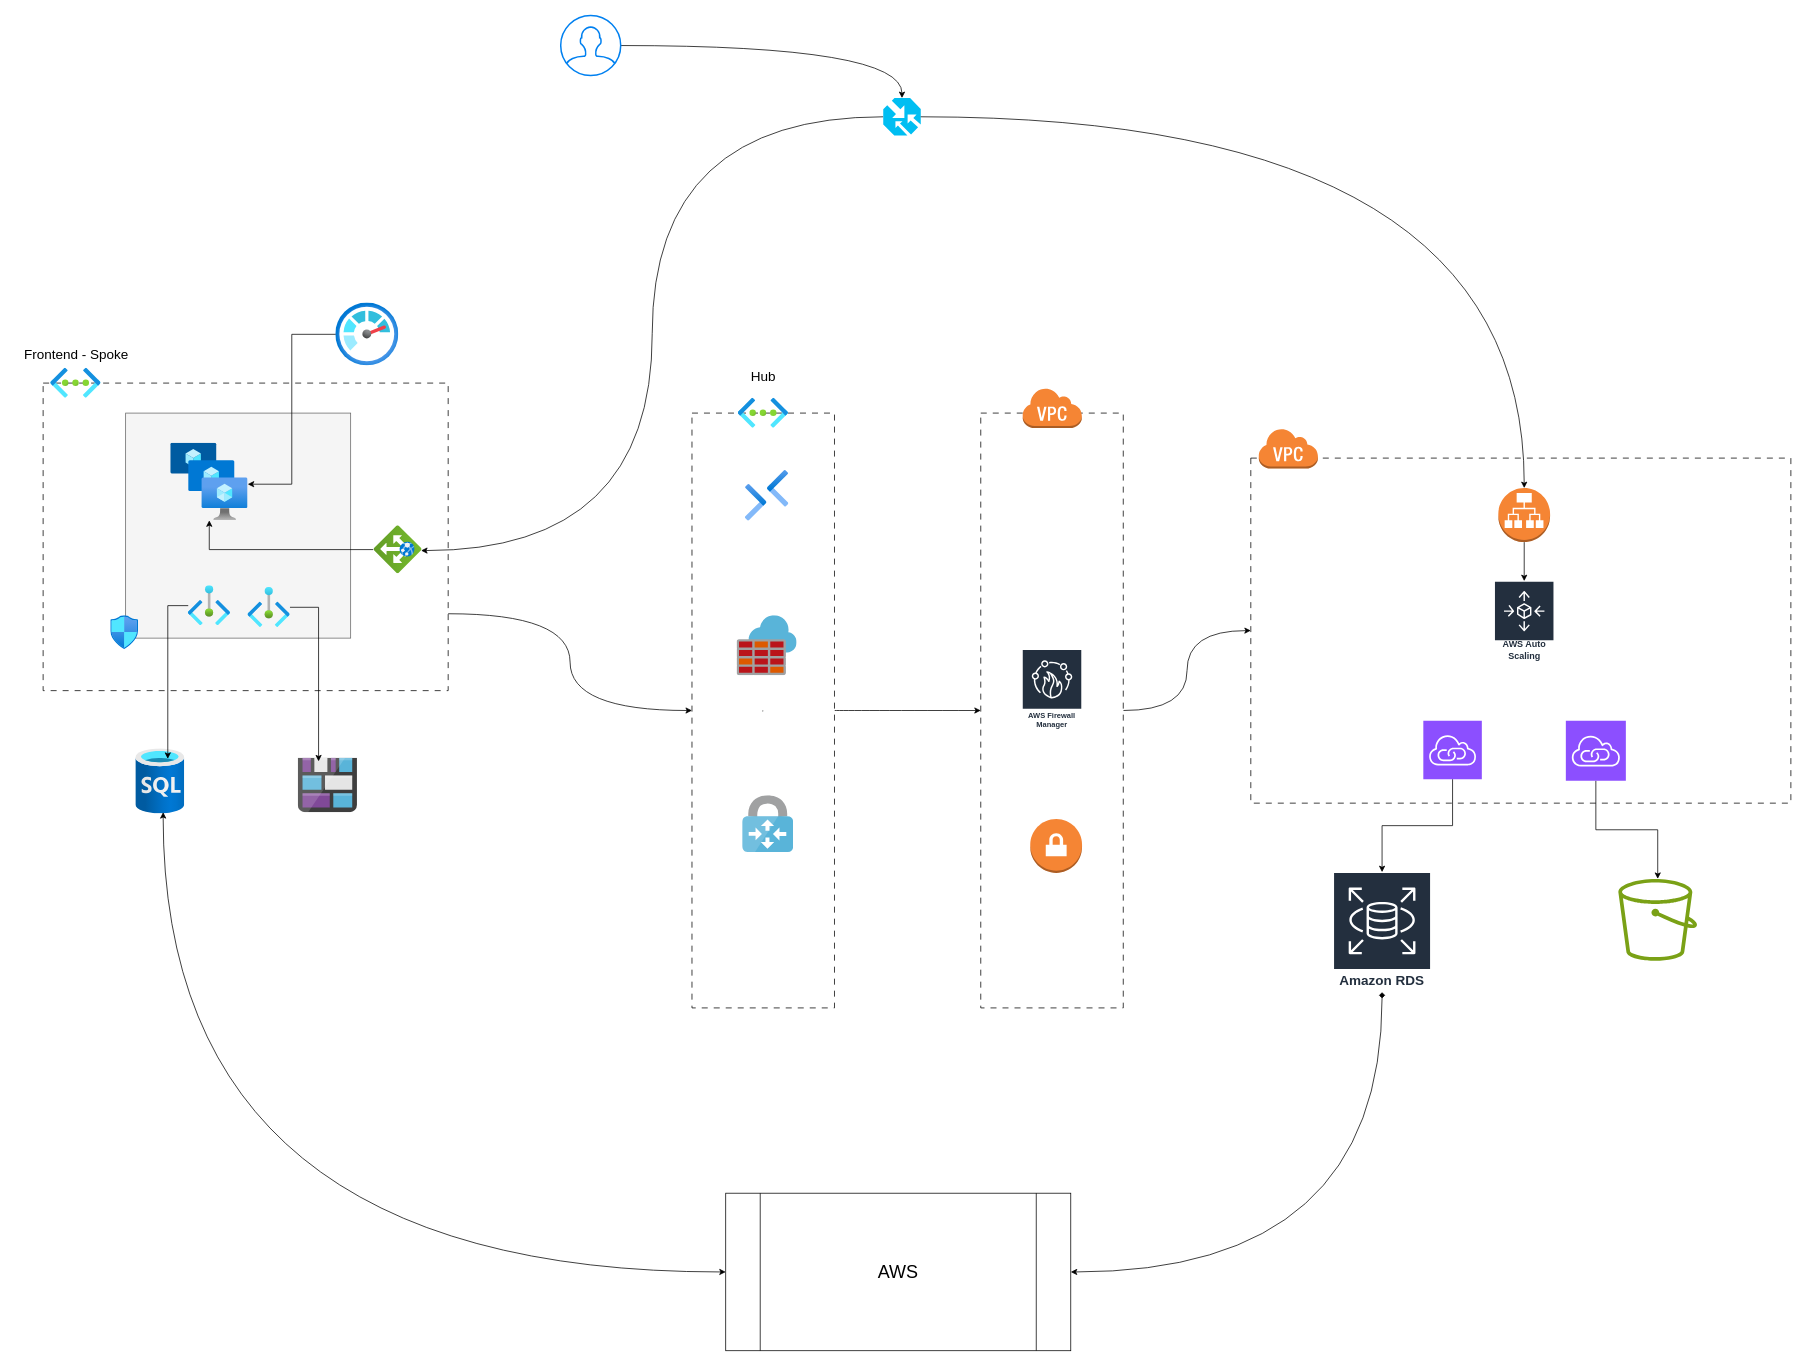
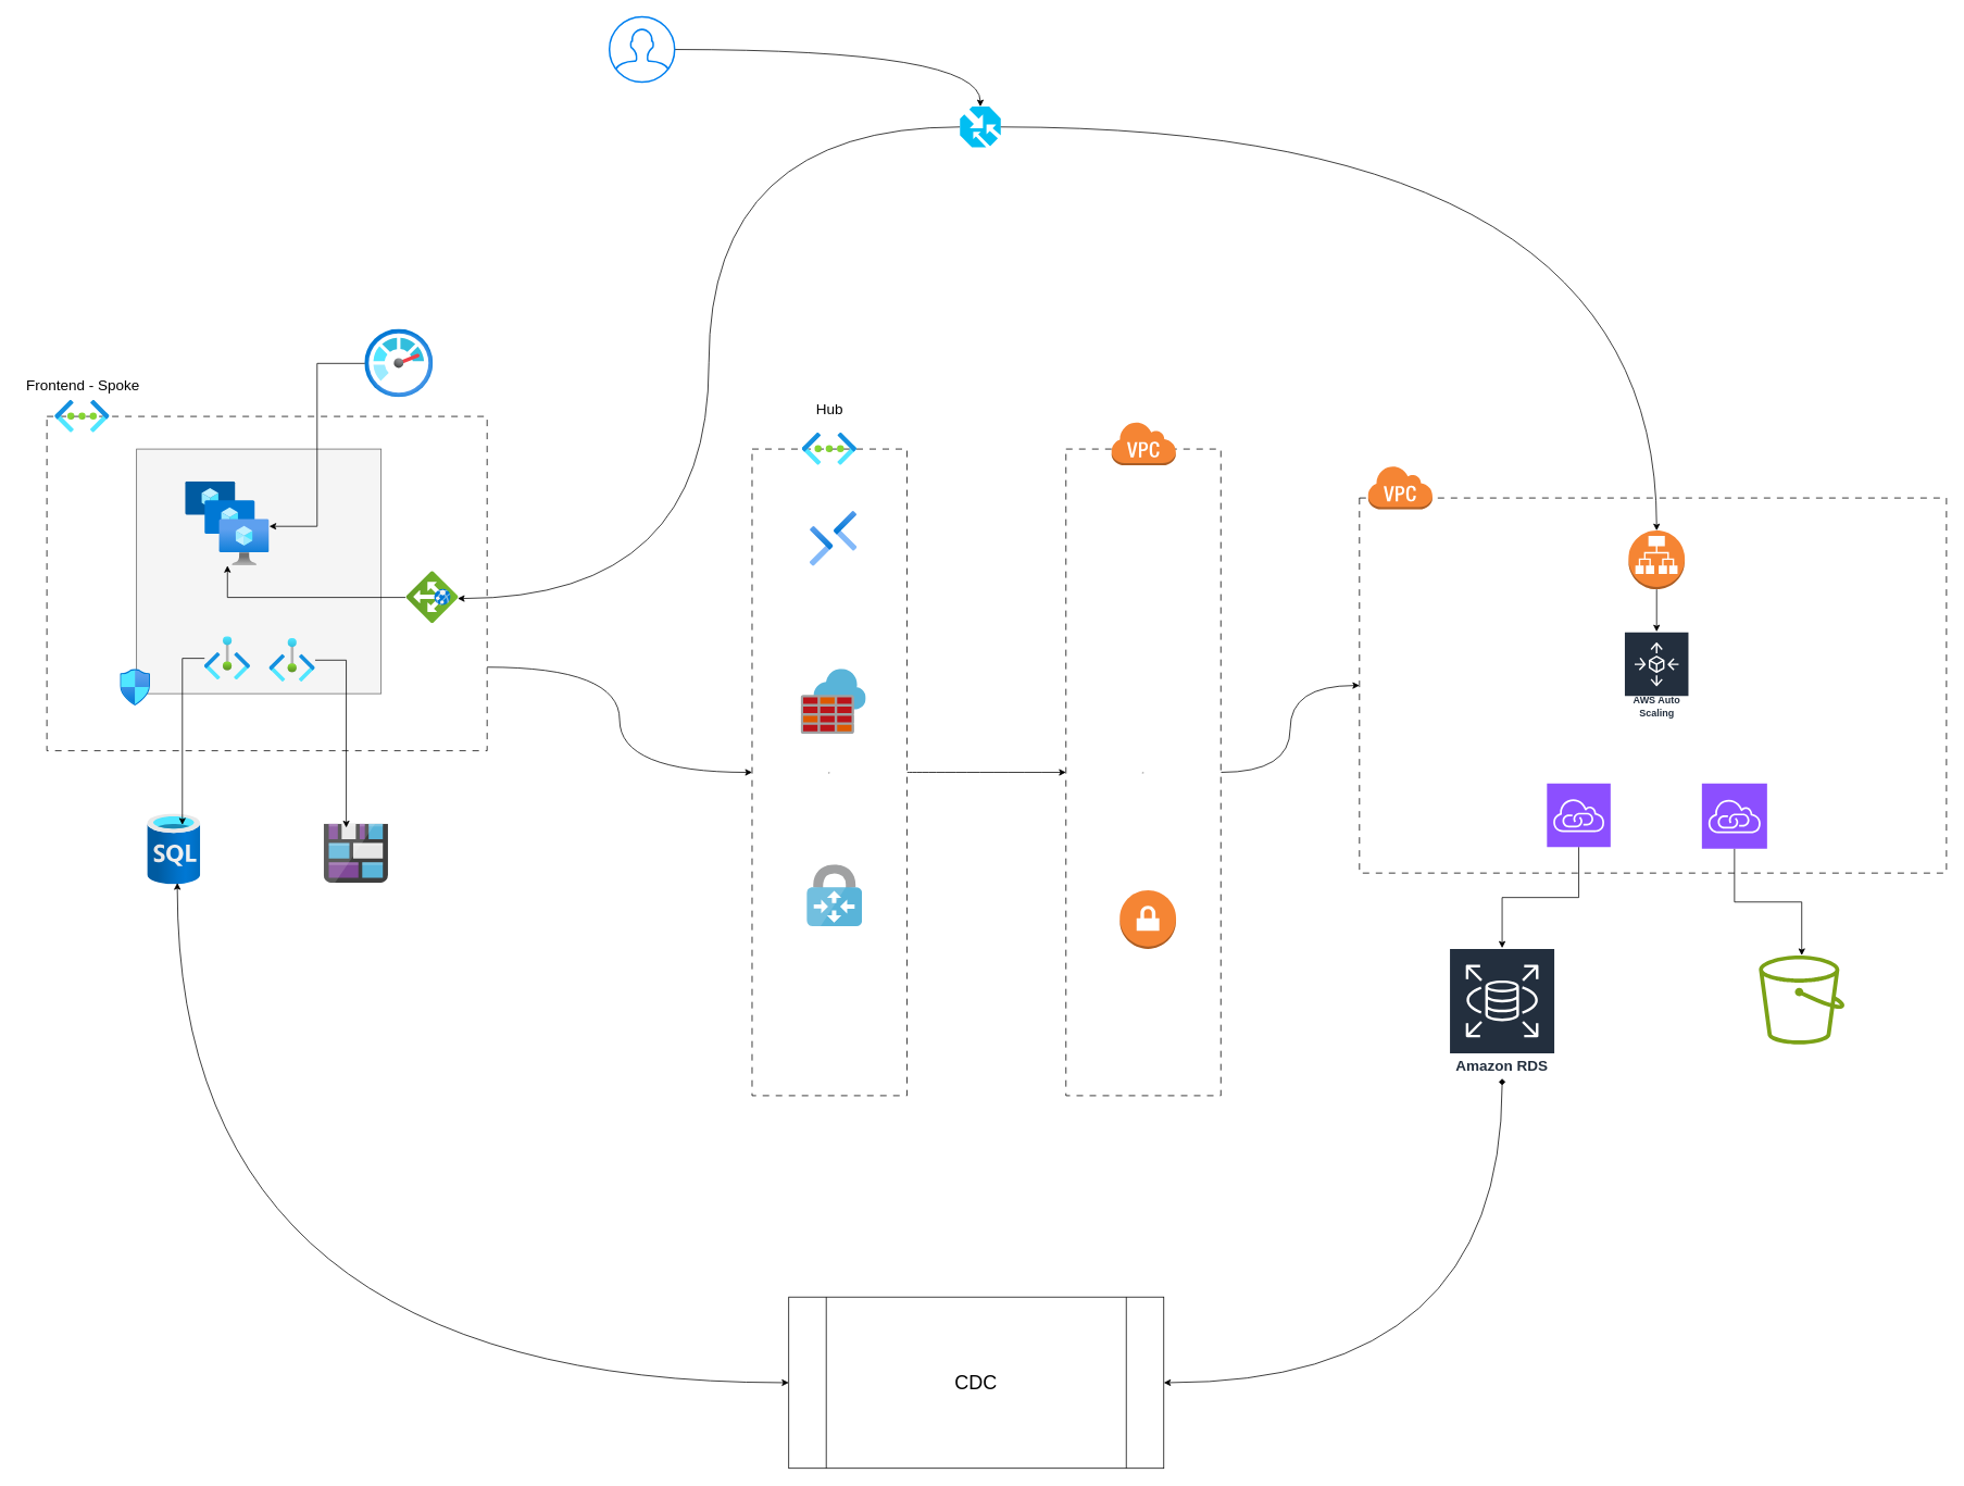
- <mxCell id="45" value="AWS Firewall Manager" style="sketch=0;outlineConnect=0;fontColor=#232F3E;gradientColor=none;strokeColor=#ffffff;fillColor=#232F3E;dashed=0;verticalLabelPosition=middle;verticalAlign=bottom;align=center;html=1;whiteSpace=wrap;fontSize=10;fontStyle=1;spacing=3;shape=mxgraph.aws4.productIcon;prIcon=mxgraph.aws4.firewall_manager;" parent="1" vertex="1"><mxGeometry x="1362" y="865" width="80" height="110" as="geometry" /></mxCell>
- <mxCell id="47" value="&lt;font style=&quot;font-size: 24px;&quot;&gt;AWS&lt;/font&gt;" style="shape=process;whiteSpace=wrap;html=1;backgroundOutline=1;" vertex="1" parent="1"><mxGeometry x="967" y="1590" width="460" height="210" as="geometry" /></mxCell>
+ <mxCell id="47" value="&lt;font style=&quot;font-size: 24px;&quot;&gt;CDC&lt;/font&gt;" style="shape=process;whiteSpace=wrap;html=1;backgroundOutline=1;" vertex="1" parent="1"><mxGeometry x="967" y="1590" width="460" height="210" as="geometry" /></mxCell>
